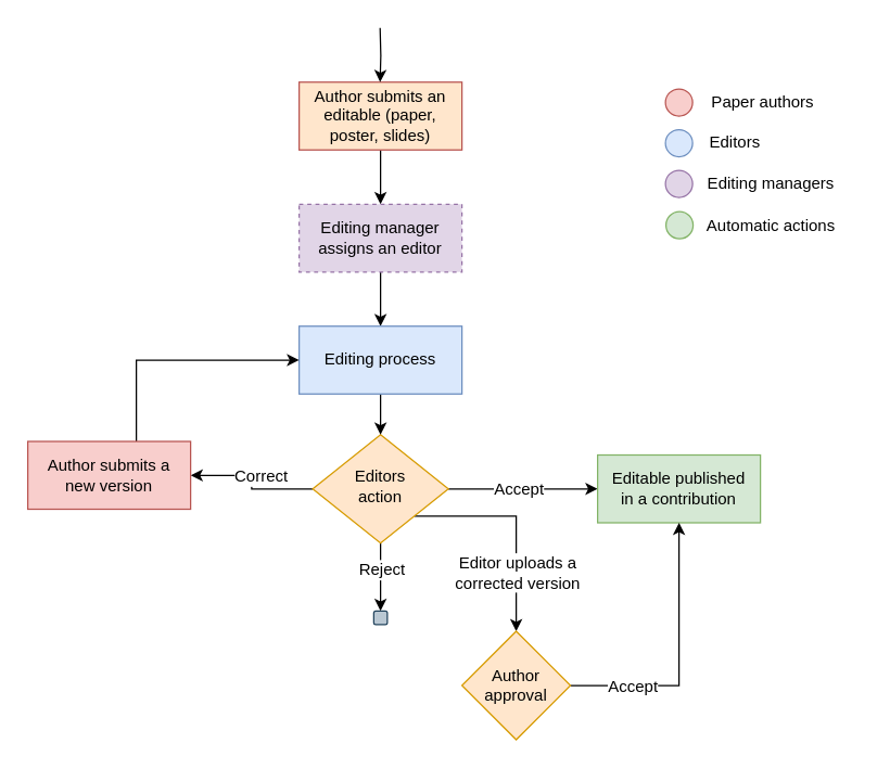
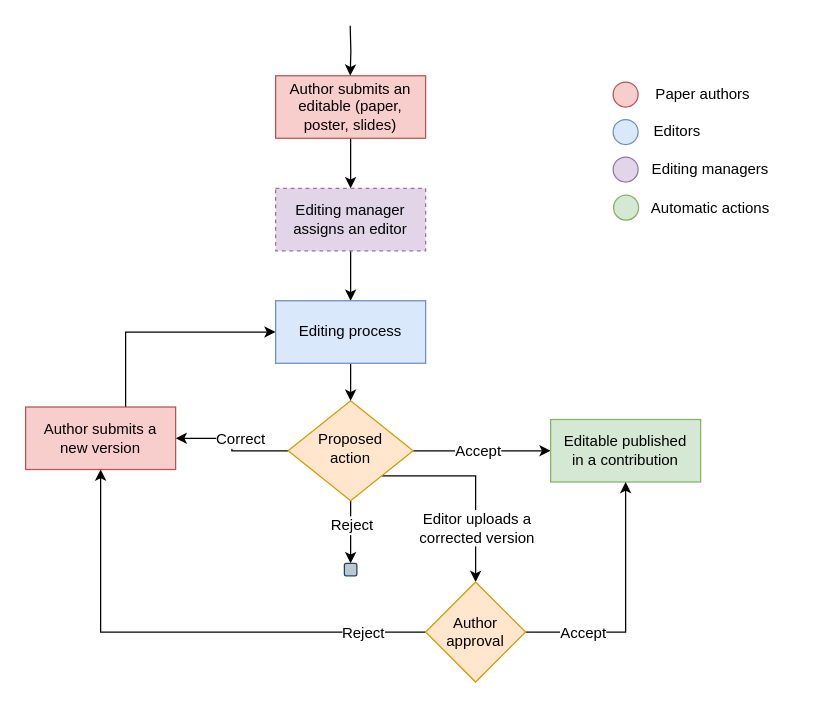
- <mxCell id="14" value="Author submits an editable (paper, poster, slides)" style="rounded=0;whiteSpace=wrap;html=1;fillColor=#ffe6cc;strokeColor=#b85450;" parent="1" vertex="1"><mxGeometry x="220" y="60" width="120" height="50" as="geometry" /></mxCell>
+ <mxCell id="14" value="Author submits an editable (paper, poster, slides)" style="rounded=0;whiteSpace=wrap;html=1;fillColor=#f8cecc;strokeColor=#b85450;" parent="1" vertex="1"><mxGeometry x="220" y="60" width="120" height="50" as="geometry" /></mxCell>
- <mxCell id="10" value="&lt;div&gt;Editors&lt;/div&gt;&lt;div&gt;action&lt;/div&gt;" style="rhombus;whiteSpace=wrap;html=1;shadow=0;fontFamily=Helvetica;fontSize=12;align=center;strokeWidth=1;spacing=6;spacingTop=-4;fillColor=#ffe6cc;strokeColor=#d79b00;" parent="1" vertex="1"><mxGeometry x="230" y="320" width="100" height="80" as="geometry" /></mxCell>
+ <mxCell id="10" value="&lt;div&gt;Proposed&lt;/div&gt;&lt;div&gt;action&lt;/div&gt;" style="rhombus;whiteSpace=wrap;html=1;shadow=0;fontFamily=Helvetica;fontSize=12;align=center;strokeWidth=1;spacing=6;spacingTop=-4;fillColor=#ffe6cc;strokeColor=#d79b00;" parent="1" vertex="1"><mxGeometry x="230" y="320" width="100" height="80" as="geometry" /></mxCell>
+ <mxCell id="21" style="edgeStyle=orthogonalEdgeStyle;rounded=0;orthogonalLoop=1;jettySize=auto;html=1;entryX=0.5;entryY=1;entryDx=0;entryDy=0;" parent="1" source="25" target="20" edge="1"><mxGeometry relative="1" as="geometry" /></mxCell>
+ <mxCell id="22" value="Reject" style="edgeLabel;html=1;align=center;verticalAlign=middle;resizable=0;points=[];fontSize=12;" parent="21" vertex="1" connectable="0"><mxGeometry x="-0.54" y="1" relative="1" as="geometry"><mxPoint x="39" y="-1" as="offset" /></mxGeometry></mxCell>
